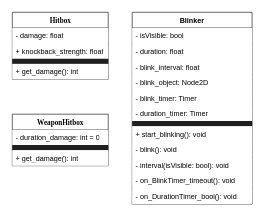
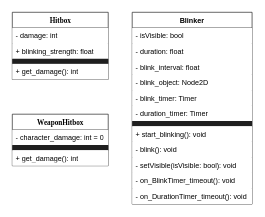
- <mxCell id="3" value="- damage: float&lt;br&gt;" style="text;html=1;strokeColor=none;fillColor=default;align=left;verticalAlign=top;spacingLeft=4;spacingRight=4;whiteSpace=wrap;overflow=hidden;rotatable=0;points=[[0,0.5],[1,0.5]];portConstraint=eastwest;" parent="2" vertex="1"><mxGeometry y="26" width="160" height="26" as="geometry" /></mxCell>
+ <mxCell id="3" value="- damage: int&lt;br&gt;" style="text;html=1;strokeColor=none;fillColor=default;align=left;verticalAlign=top;spacingLeft=4;spacingRight=4;whiteSpace=wrap;overflow=hidden;rotatable=0;points=[[0,0.5],[1,0.5]];portConstraint=eastwest;" parent="2" vertex="1"><mxGeometry y="26" width="160" height="26" as="geometry" /></mxCell>
- <mxCell id="4" value="+ knockback_strength: float" style="text;html=1;strokeColor=none;fillColor=default;align=left;verticalAlign=top;spacingLeft=4;spacingRight=4;whiteSpace=wrap;overflow=hidden;rotatable=0;points=[[0,0.5],[1,0.5]];portConstraint=eastwest;" parent="2" vertex="1"><mxGeometry y="52" width="160" height="26" as="geometry" /></mxCell>
+ <mxCell id="4" value="+ blinking_strength: float" style="text;html=1;strokeColor=none;fillColor=default;align=left;verticalAlign=top;spacingLeft=4;spacingRight=4;whiteSpace=wrap;overflow=hidden;rotatable=0;points=[[0,0.5],[1,0.5]];portConstraint=eastwest;" parent="2" vertex="1"><mxGeometry y="52" width="160" height="26" as="geometry" /></mxCell>
- <mxCell id="8" value="- duration_damage: int = 0" style="text;html=1;strokeColor=none;fillColor=default;align=left;verticalAlign=top;spacingLeft=4;spacingRight=4;whiteSpace=wrap;overflow=hidden;rotatable=0;points=[[0,0.5],[1,0.5]];portConstraint=eastwest;" vertex="1" parent="7"><mxGeometry y="26" width="160" height="26" as="geometry" /></mxCell>
+ <mxCell id="8" value="- character_damage: int = 0" style="text;html=1;strokeColor=none;fillColor=default;align=left;verticalAlign=top;spacingLeft=4;spacingRight=4;whiteSpace=wrap;overflow=hidden;rotatable=0;points=[[0,0.5],[1,0.5]];portConstraint=eastwest;" vertex="1" parent="7"><mxGeometry y="26" width="160" height="26" as="geometry" /></mxCell>
- <mxCell id="21" value="- interval(isVisible: bool): void" style="text;strokeColor=none;fillColor=default;align=left;verticalAlign=top;spacingLeft=4;spacingRight=4;overflow=hidden;rotatable=0;points=[[0,0.5],[1,0.5]];portConstraint=eastwest;" vertex="1" parent="11"><mxGeometry y="242" width="200" height="26" as="geometry" /></mxCell>
+ <mxCell id="21" value="- setVisible(isVisible: bool): void" style="text;strokeColor=none;fillColor=default;align=left;verticalAlign=top;spacingLeft=4;spacingRight=4;overflow=hidden;rotatable=0;points=[[0,0.5],[1,0.5]];portConstraint=eastwest;" vertex="1" parent="11"><mxGeometry y="242" width="200" height="26" as="geometry" /></mxCell>
- <mxCell id="23" value="- on_DurationTimer_bool(): void" style="text;strokeColor=none;fillColor=default;align=left;verticalAlign=top;spacingLeft=4;spacingRight=4;overflow=hidden;rotatable=0;points=[[0,0.5],[1,0.5]];portConstraint=eastwest;" vertex="1" parent="11"><mxGeometry y="294" width="200" height="26" as="geometry" /></mxCell>
+ <mxCell id="23" value="- on_DurationTimer_timeout(): void" style="text;strokeColor=none;fillColor=default;align=left;verticalAlign=top;spacingLeft=4;spacingRight=4;overflow=hidden;rotatable=0;points=[[0,0.5],[1,0.5]];portConstraint=eastwest;" vertex="1" parent="11"><mxGeometry y="294" width="200" height="26" as="geometry" /></mxCell>
